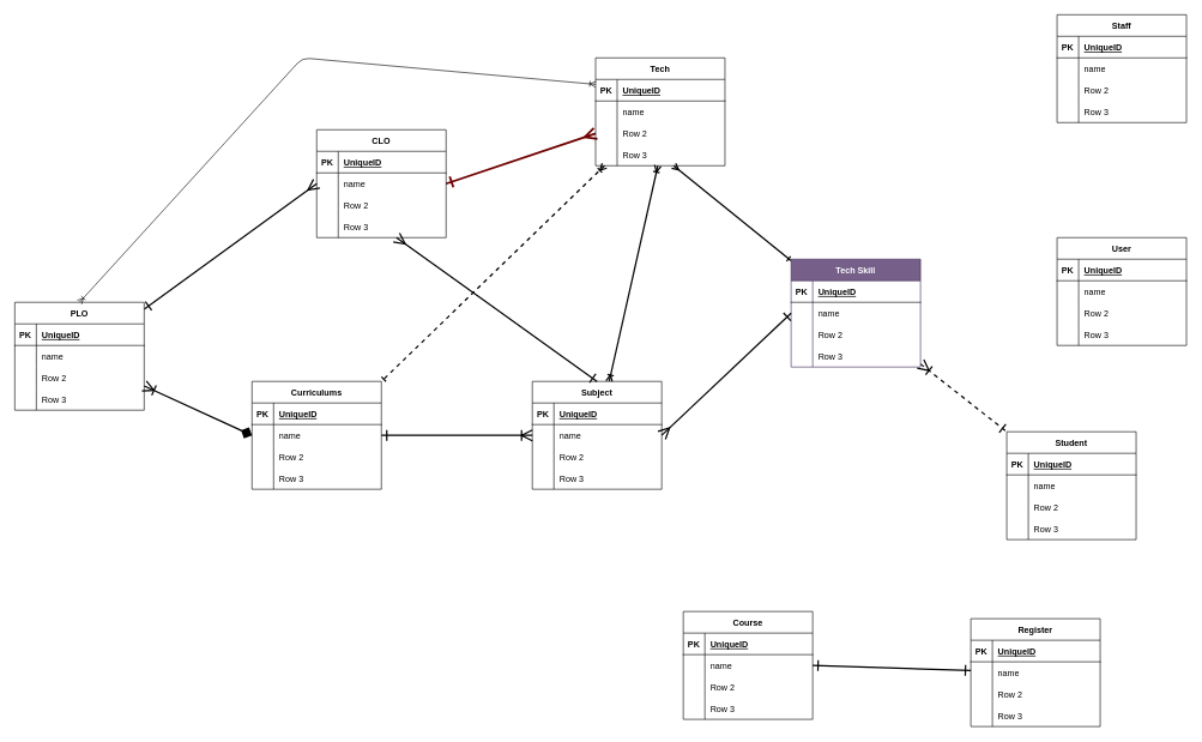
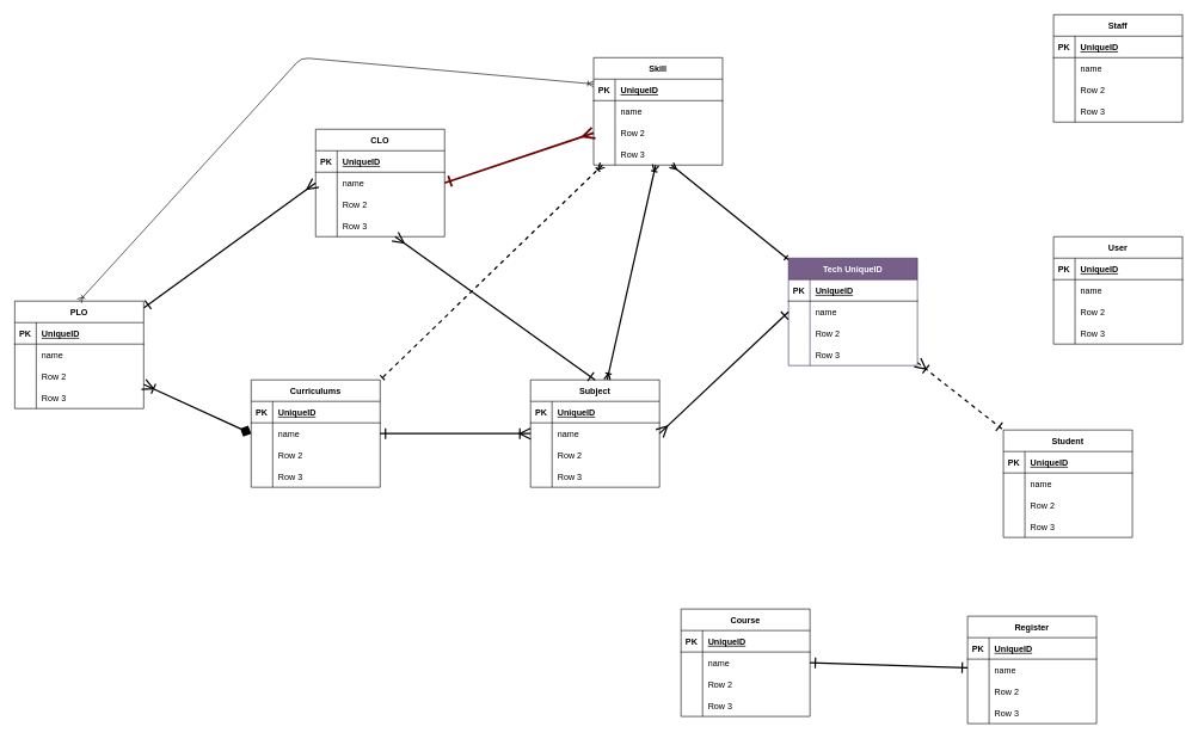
- <mxCell id="18" value="Tech" style="shape=table;startSize=30;container=1;collapsible=1;childLayout=tableLayout;fixedRows=1;rowLines=0;fontStyle=1;align=center;resizeLast=1;rounded=0;" parent="1" vertex="1"><mxGeometry x="828" y="80" width="180" height="150" as="geometry" /></mxCell>
+ <mxCell id="18" value="Skill" style="shape=table;startSize=30;container=1;collapsible=1;childLayout=tableLayout;fixedRows=1;rowLines=0;fontStyle=1;align=center;resizeLast=1;rounded=0;" parent="1" vertex="1"><mxGeometry x="828" y="80" width="180" height="150" as="geometry" /></mxCell>
- <mxCell id="62" value="Tech Skill" style="shape=table;startSize=30;container=1;collapsible=1;childLayout=tableLayout;fixedRows=1;rowLines=0;fontStyle=1;align=center;resizeLast=1;rounded=0;fillColor=#76608a;fontColor=#ffffff;strokeColor=#432D57;" parent="1" vertex="1"><mxGeometry x="1100" y="360" width="180" height="150" as="geometry" /></mxCell>
+ <mxCell id="62" value="Tech UniqueID" style="shape=table;startSize=30;container=1;collapsible=1;childLayout=tableLayout;fixedRows=1;rowLines=0;fontStyle=1;align=center;resizeLast=1;rounded=0;fillColor=#76608a;fontColor=#ffffff;strokeColor=#432D57;" parent="1" vertex="1"><mxGeometry x="1100" y="360" width="180" height="150" as="geometry" /></mxCell>
